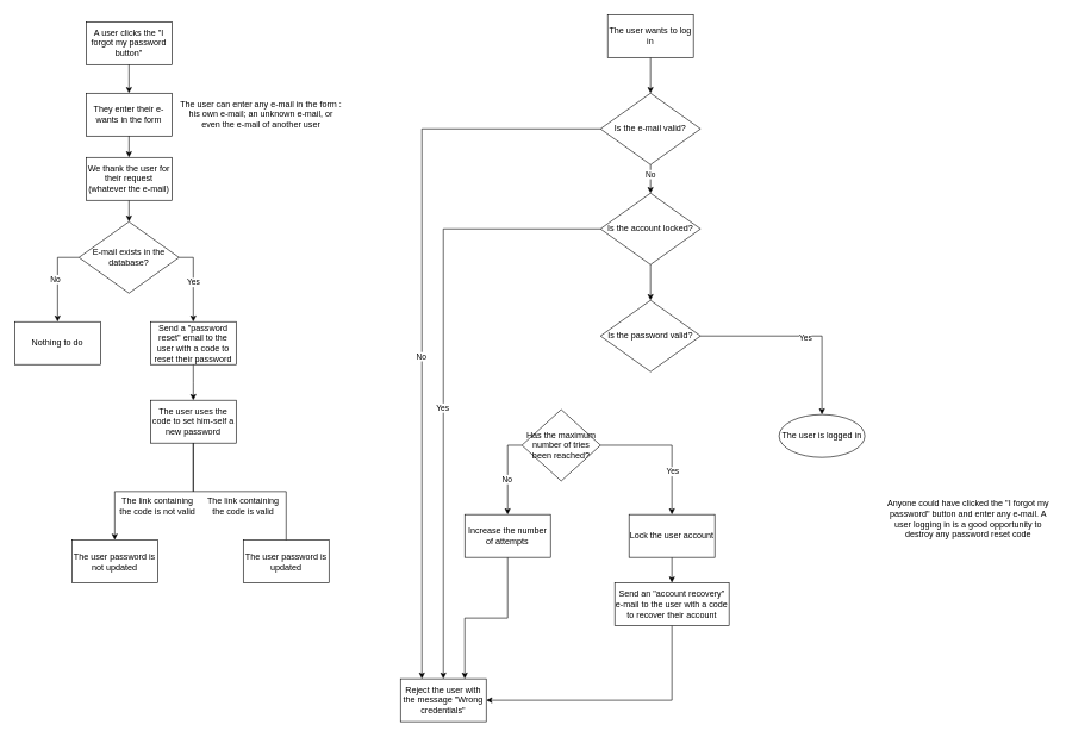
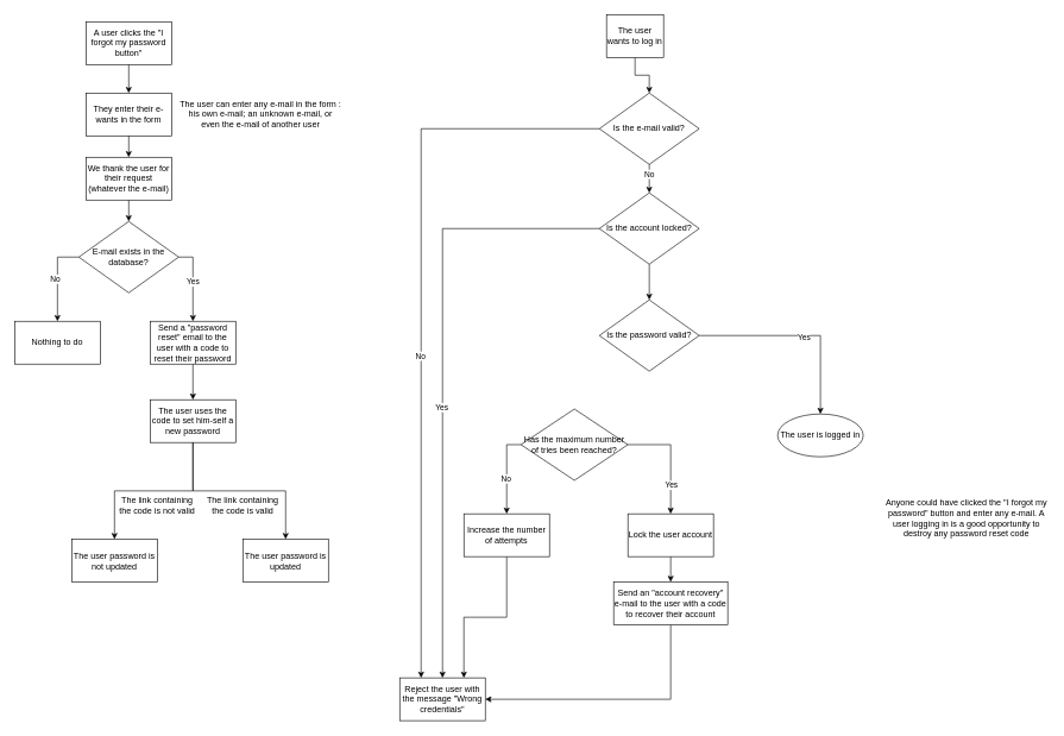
- <mxCell id="25" value="The user wants to log in" style="rounded=0;whiteSpace=wrap;html=1;" vertex="1" parent="1"><mxGeometry x="850" y="20" width="120" height="60" as="geometry" /></mxCell>
+ <mxCell id="25" value="The user wants to log in" style="rounded=0;whiteSpace=wrap;html=1;" vertex="1" parent="1"><mxGeometry x="850" y="20" width="80" height="60" as="geometry" /></mxCell>
- <mxCell id="36" value="Has the maximum number of tries been reached?" style="rhombus;whiteSpace=wrap;html=1;direction=south;" vertex="1" parent="1"><mxGeometry x="730" y="573" width="110" height="100" as="geometry" /></mxCell>
+ <mxCell id="36" value="Has the maximum number of tries been reached?" style="rhombus;whiteSpace=wrap;html=1;direction=south;" vertex="1" parent="1"><mxGeometry x="730" y="573" width="150" height="100" as="geometry" /></mxCell>
- <mxCell id="12" style="edgeStyle=orthogonalEdgeStyle;rounded=0;orthogonalLoop=1;jettySize=auto;html=1;exitX=0.5;exitY=1;exitDx=0;exitDy=0;endArrow=none;" edge="1" parent="1" source="13" target="10"><mxGeometry relative="1" as="geometry" /></mxCell>
+ <mxCell id="12" style="edgeStyle=orthogonalEdgeStyle;rounded=0;orthogonalLoop=1;jettySize=auto;html=1;exitX=0.5;exitY=1;exitDx=0;exitDy=0;" edge="1" parent="1" source="13" target="10"><mxGeometry relative="1" as="geometry" /></mxCell>
